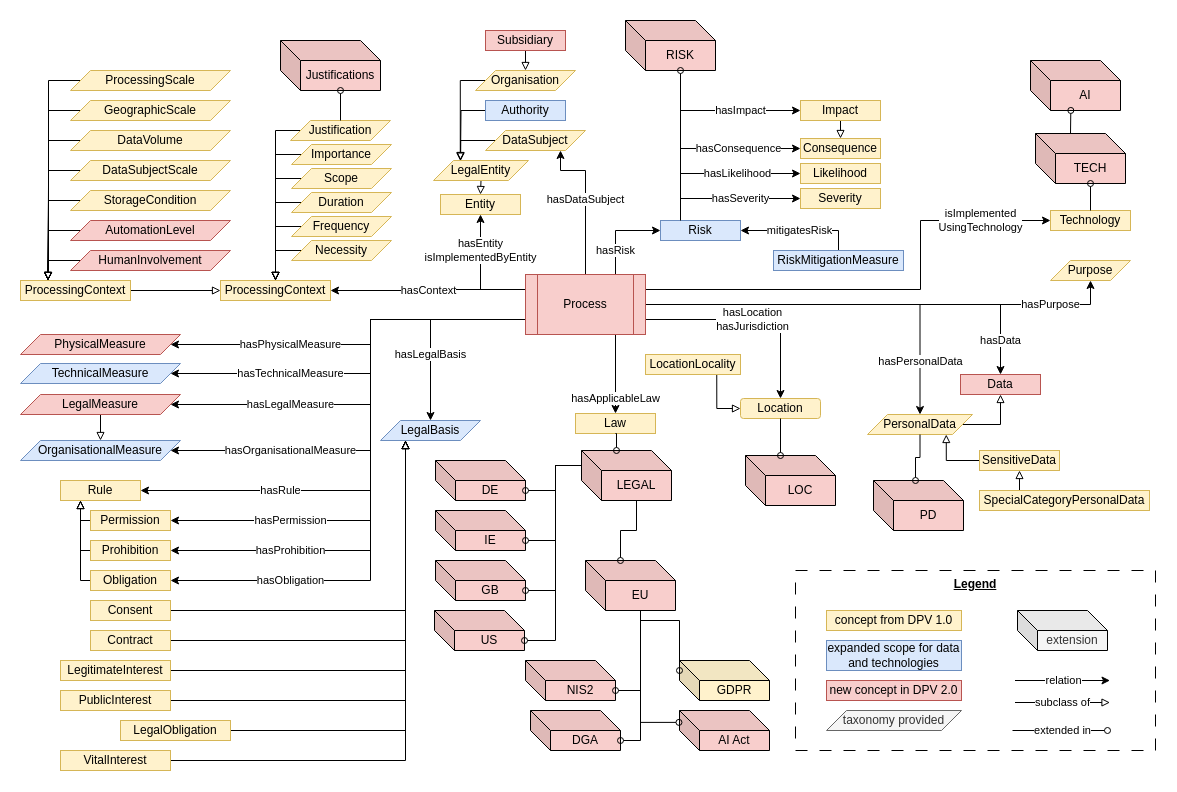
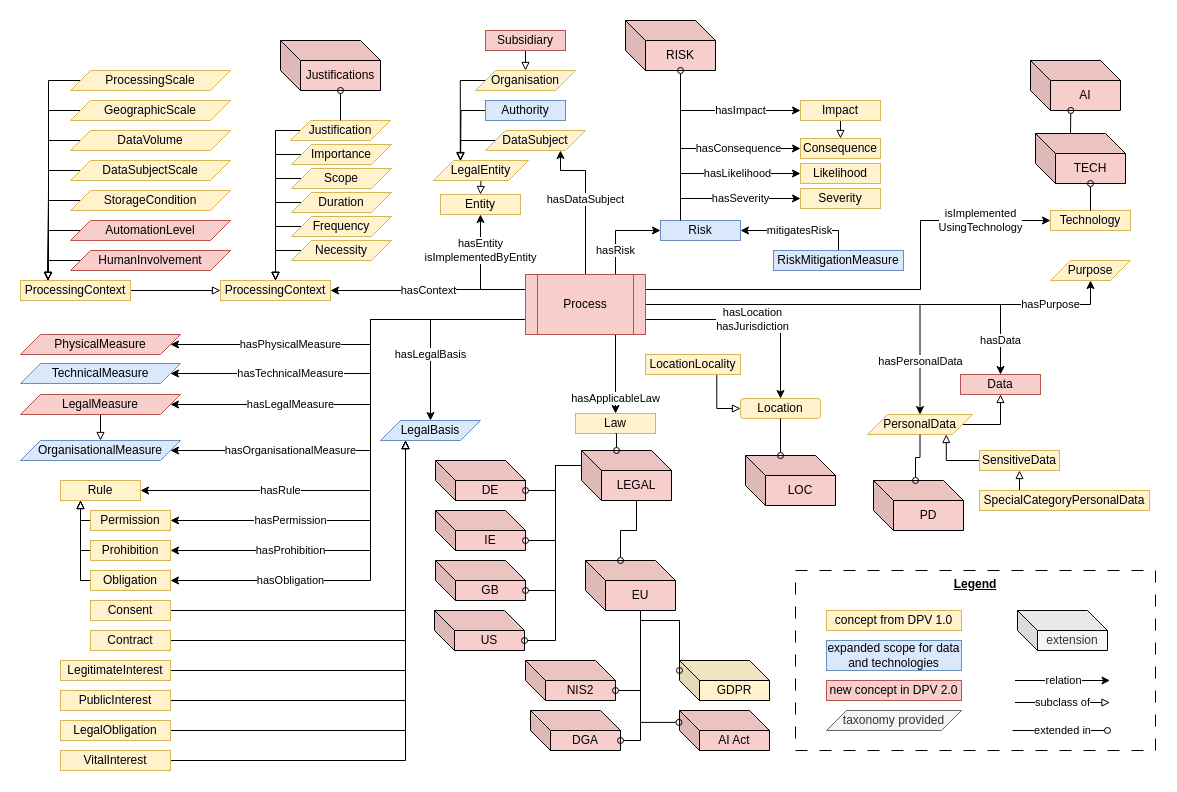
- <mxCell id="57" value="LegalObligation" style="rounded=0;whiteSpace=wrap;html=1;fillColor=#fff2cc;strokeColor=#d6b656;" vertex="1" parent="1"><mxGeometry x="120" y="720" width="110" height="20" as="geometry" /></mxCell>
+ <mxCell id="57" value="LegalObligation" style="rounded=0;whiteSpace=wrap;html=1;fillColor=#fff2cc;strokeColor=#d6b656;" vertex="1" parent="1"><mxGeometry x="60" y="720" width="110" height="20" as="geometry" /></mxCell>
